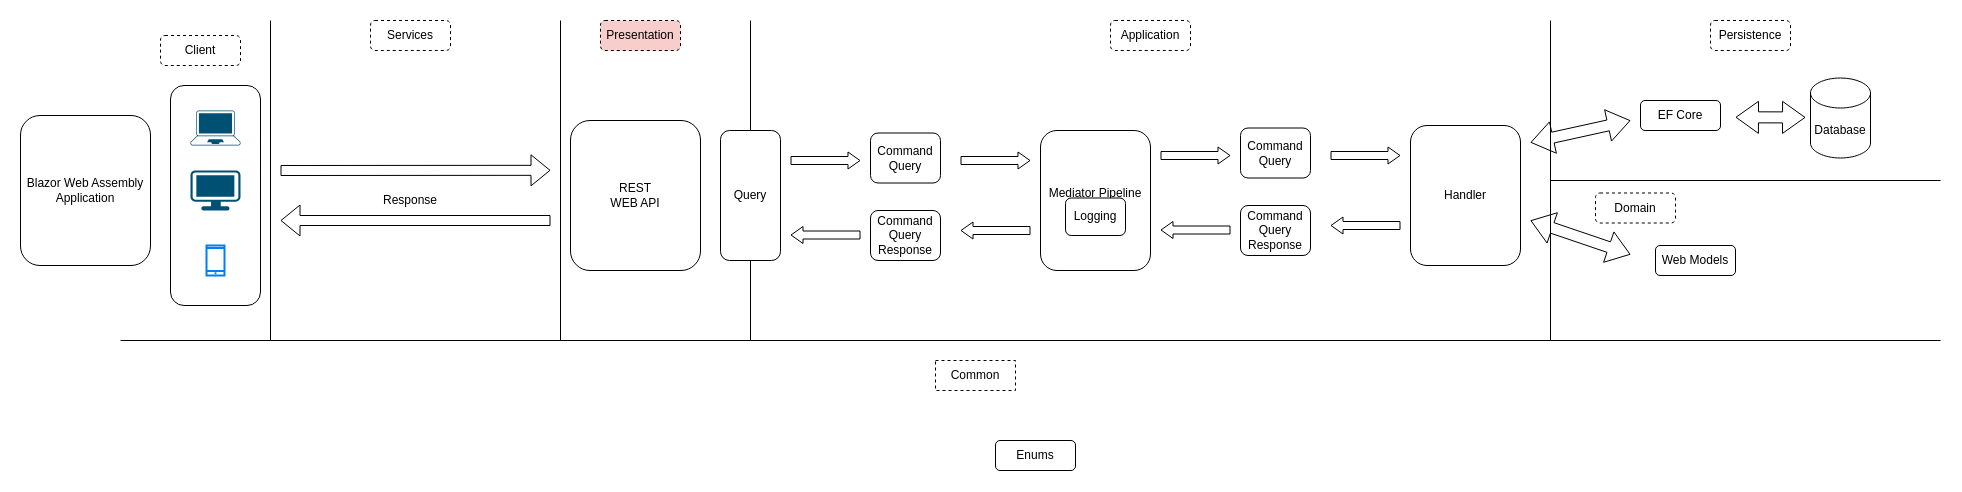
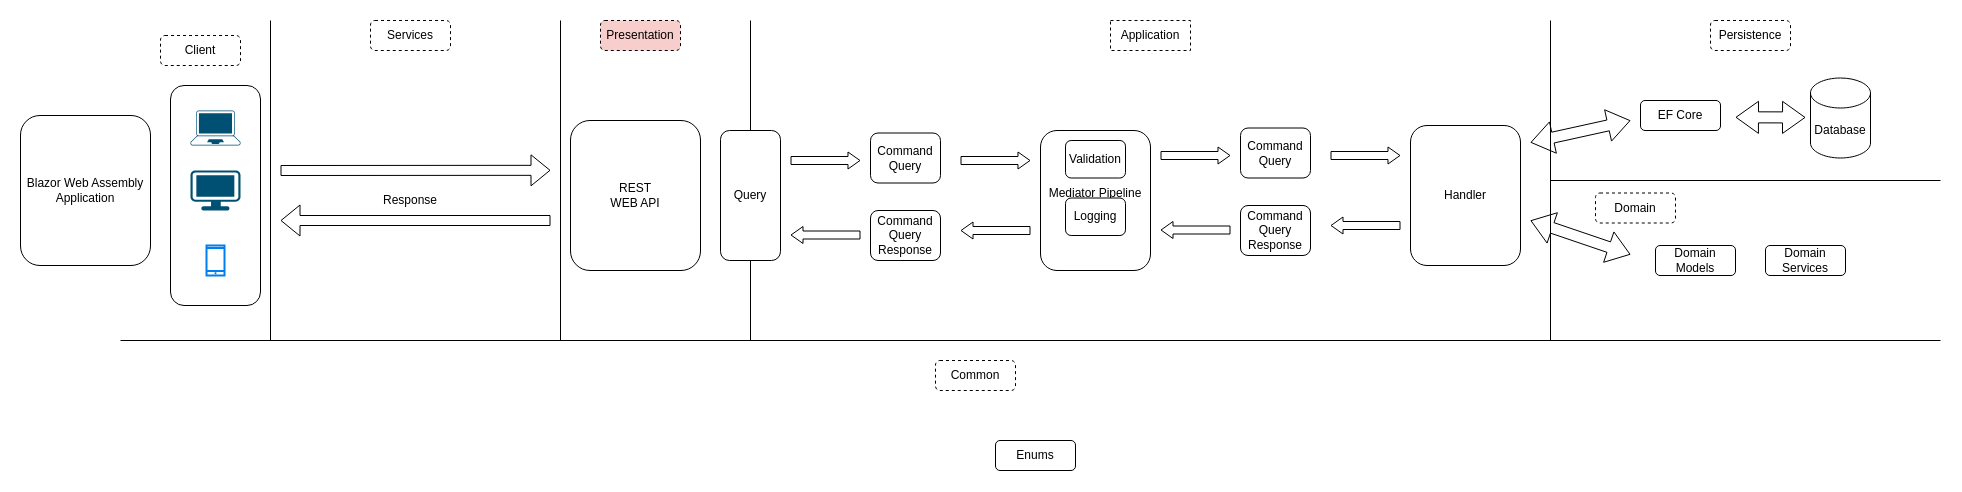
- <mxCell id="13" value="Application" style="rounded=1;whiteSpace=wrap;html=1;dashed=1;" parent="1" vertex="1"><mxGeometry x="1110" y="20" width="80" height="30" as="geometry" /></mxCell>
+ <mxCell id="13" value="Application" style="whiteSpace=wrap;html=1;dashed=1;rounded=0;" parent="1" vertex="1"><mxGeometry x="1110" y="20" width="80" height="30" as="geometry" /></mxCell>
+ <mxCell id="30" value="Validation" style="rounded=1;whiteSpace=wrap;html=1;" parent="1" vertex="1"><mxGeometry x="1065" y="140" width="60" height="37.5" as="geometry" /></mxCell>
- <mxCell id="39" value="Web Models" style="rounded=1;whiteSpace=wrap;html=1;" parent="1" vertex="1"><mxGeometry x="1655" y="245" width="80" height="30" as="geometry" /></mxCell>
+ <mxCell id="39" value="Domain Models" style="rounded=1;whiteSpace=wrap;html=1;" parent="1" vertex="1"><mxGeometry x="1655" y="245" width="80" height="30" as="geometry" /></mxCell>
+ <mxCell id="40" value="Domain Services" style="rounded=1;whiteSpace=wrap;html=1;" parent="1" vertex="1"><mxGeometry x="1765" y="245" width="80" height="30" as="geometry" /></mxCell>
- <mxCell id="42" value="Common" style="whiteSpace=wrap;html=1;dashed=1;rounded=0;" parent="1" vertex="1"><mxGeometry x="935" y="360" width="80" height="30" as="geometry" /></mxCell>
+ <mxCell id="42" value="Common" style="rounded=1;whiteSpace=wrap;html=1;dashed=1;" parent="1" vertex="1"><mxGeometry x="935" y="360" width="80" height="30" as="geometry" /></mxCell>
